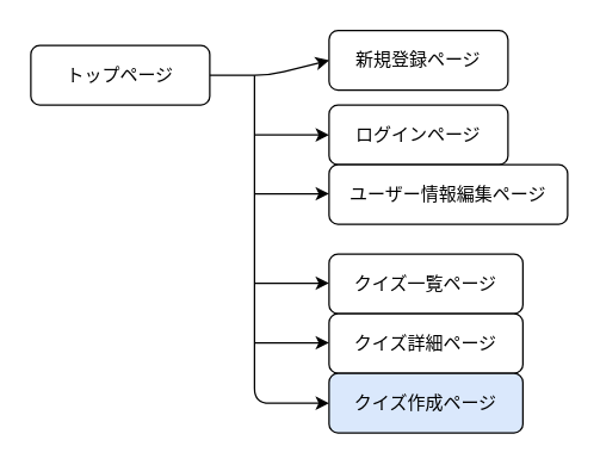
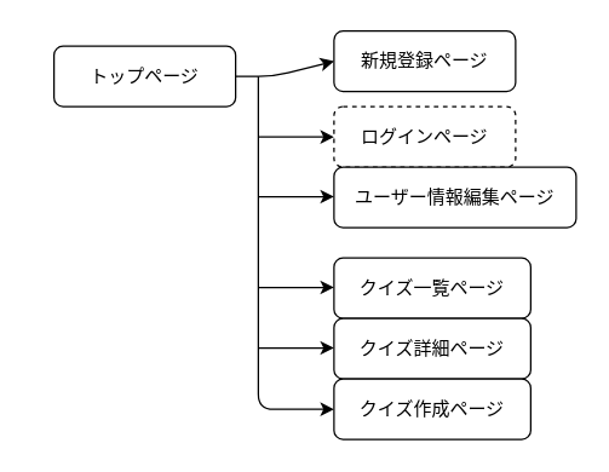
- <mxCell id="4" value="トップページ" style="rounded=1;whiteSpace=wrap;html=1;" vertex="1" parent="1"><mxGeometry x="20" y="30" width="120" height="40" as="geometry" /></mxCell>
+ <mxCell id="4" value="トップページ" style="rounded=1;whiteSpace=wrap;html=1;" vertex="1" parent="1"><mxGeometry x="35" y="30" width="120" height="40" as="geometry" /></mxCell>
- <mxCell id="7" value="ログインページ" style="rounded=1;whiteSpace=wrap;html=1;" vertex="1" parent="1"><mxGeometry x="220" y="70" width="120" height="40" as="geometry" /></mxCell>
+ <mxCell id="7" value="ログインページ" style="rounded=1;whiteSpace=wrap;html=1;dashed=1;" vertex="1" parent="1"><mxGeometry x="220" y="70" width="120" height="40" as="geometry" /></mxCell>
- <mxCell id="11" value="クイズ作成ページ" style="rounded=1;whiteSpace=wrap;html=1;fillColor=#dae8fc;" vertex="1" parent="1"><mxGeometry x="220" y="250" width="130" height="40" as="geometry" /></mxCell>
+ <mxCell id="11" value="クイズ作成ページ" style="rounded=1;whiteSpace=wrap;html=1;" vertex="1" parent="1"><mxGeometry x="220" y="250" width="130" height="40" as="geometry" /></mxCell>
